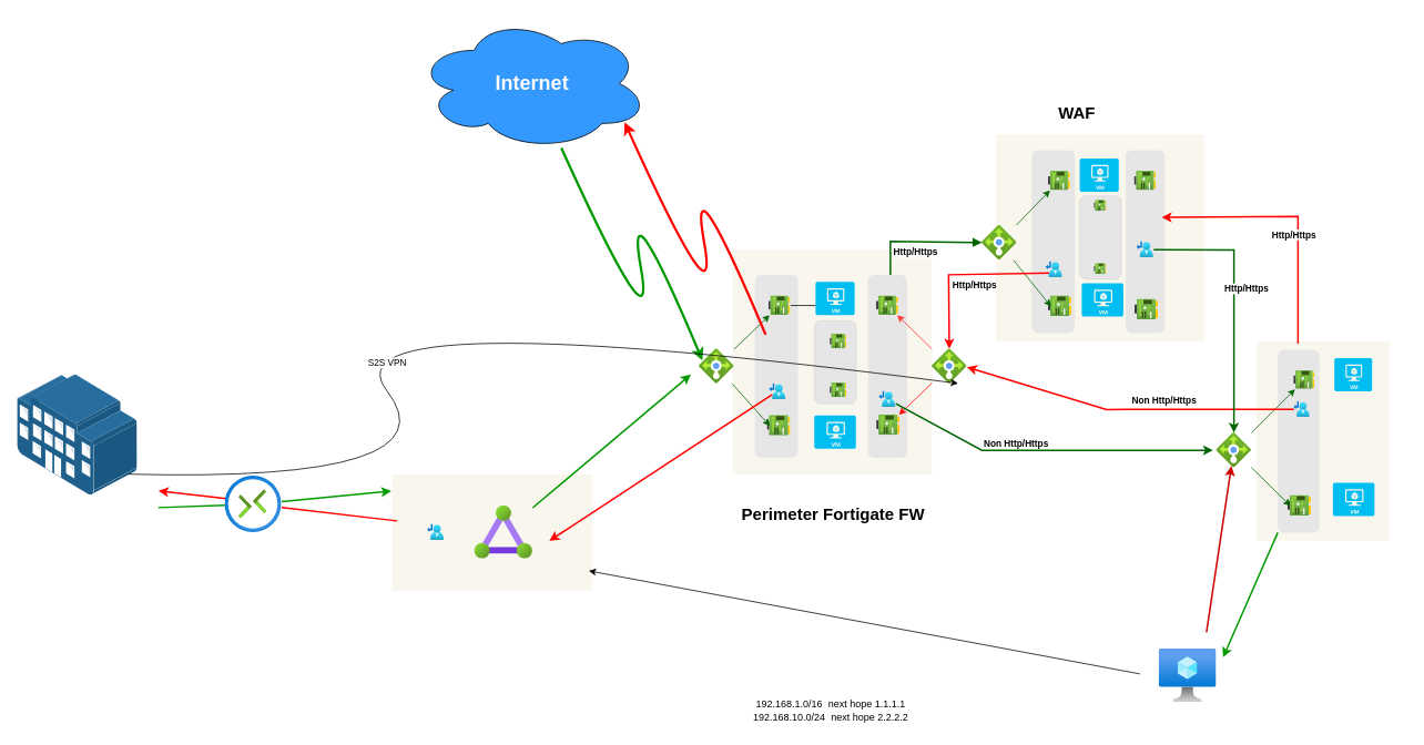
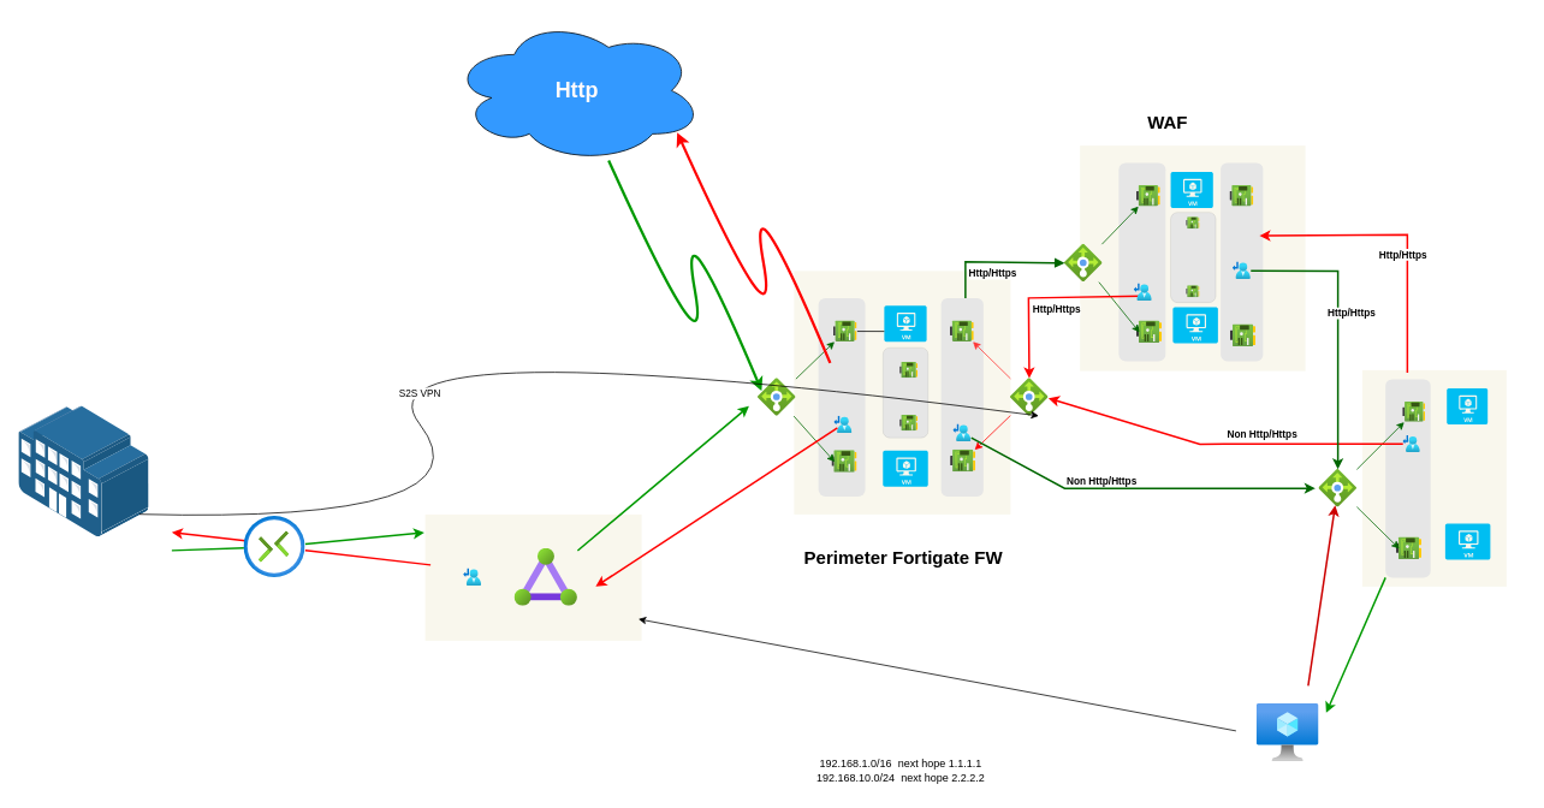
- <mxCell id="66" value="Internet" style="ellipse;shape=cloud;whiteSpace=wrap;html=1;align=center;fillColor=#3399FF;fontColor=#FFFAFB;fontStyle=1;fontSize=24;" parent="1" vertex="1"><mxGeometry x="500" y="20" width="279" height="160" as="geometry" /></mxCell>
+ <mxCell id="66" value="Http" style="ellipse;shape=cloud;whiteSpace=wrap;html=1;align=center;fillColor=#3399FF;fontColor=#FFFAFB;fontStyle=1;fontSize=24;" parent="1" vertex="1"><mxGeometry x="500" y="20" width="279" height="160" as="geometry" /></mxCell>
